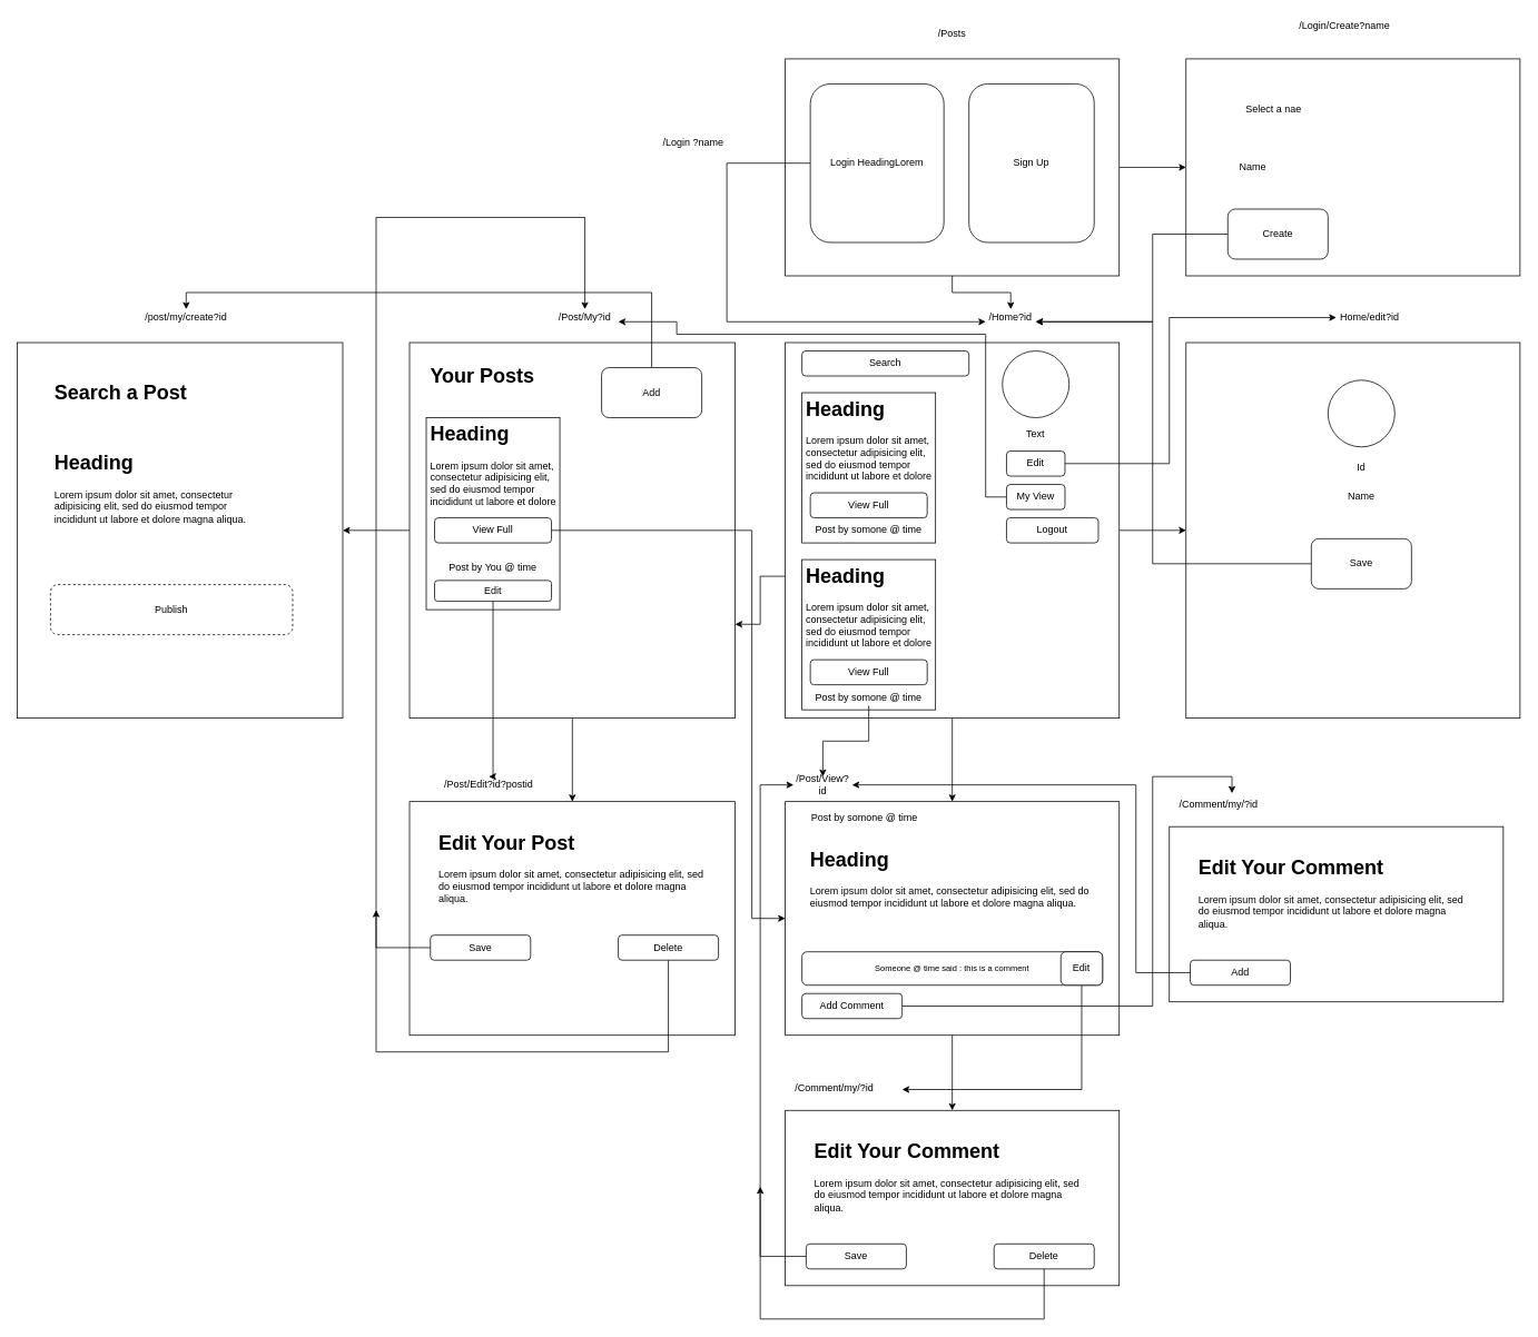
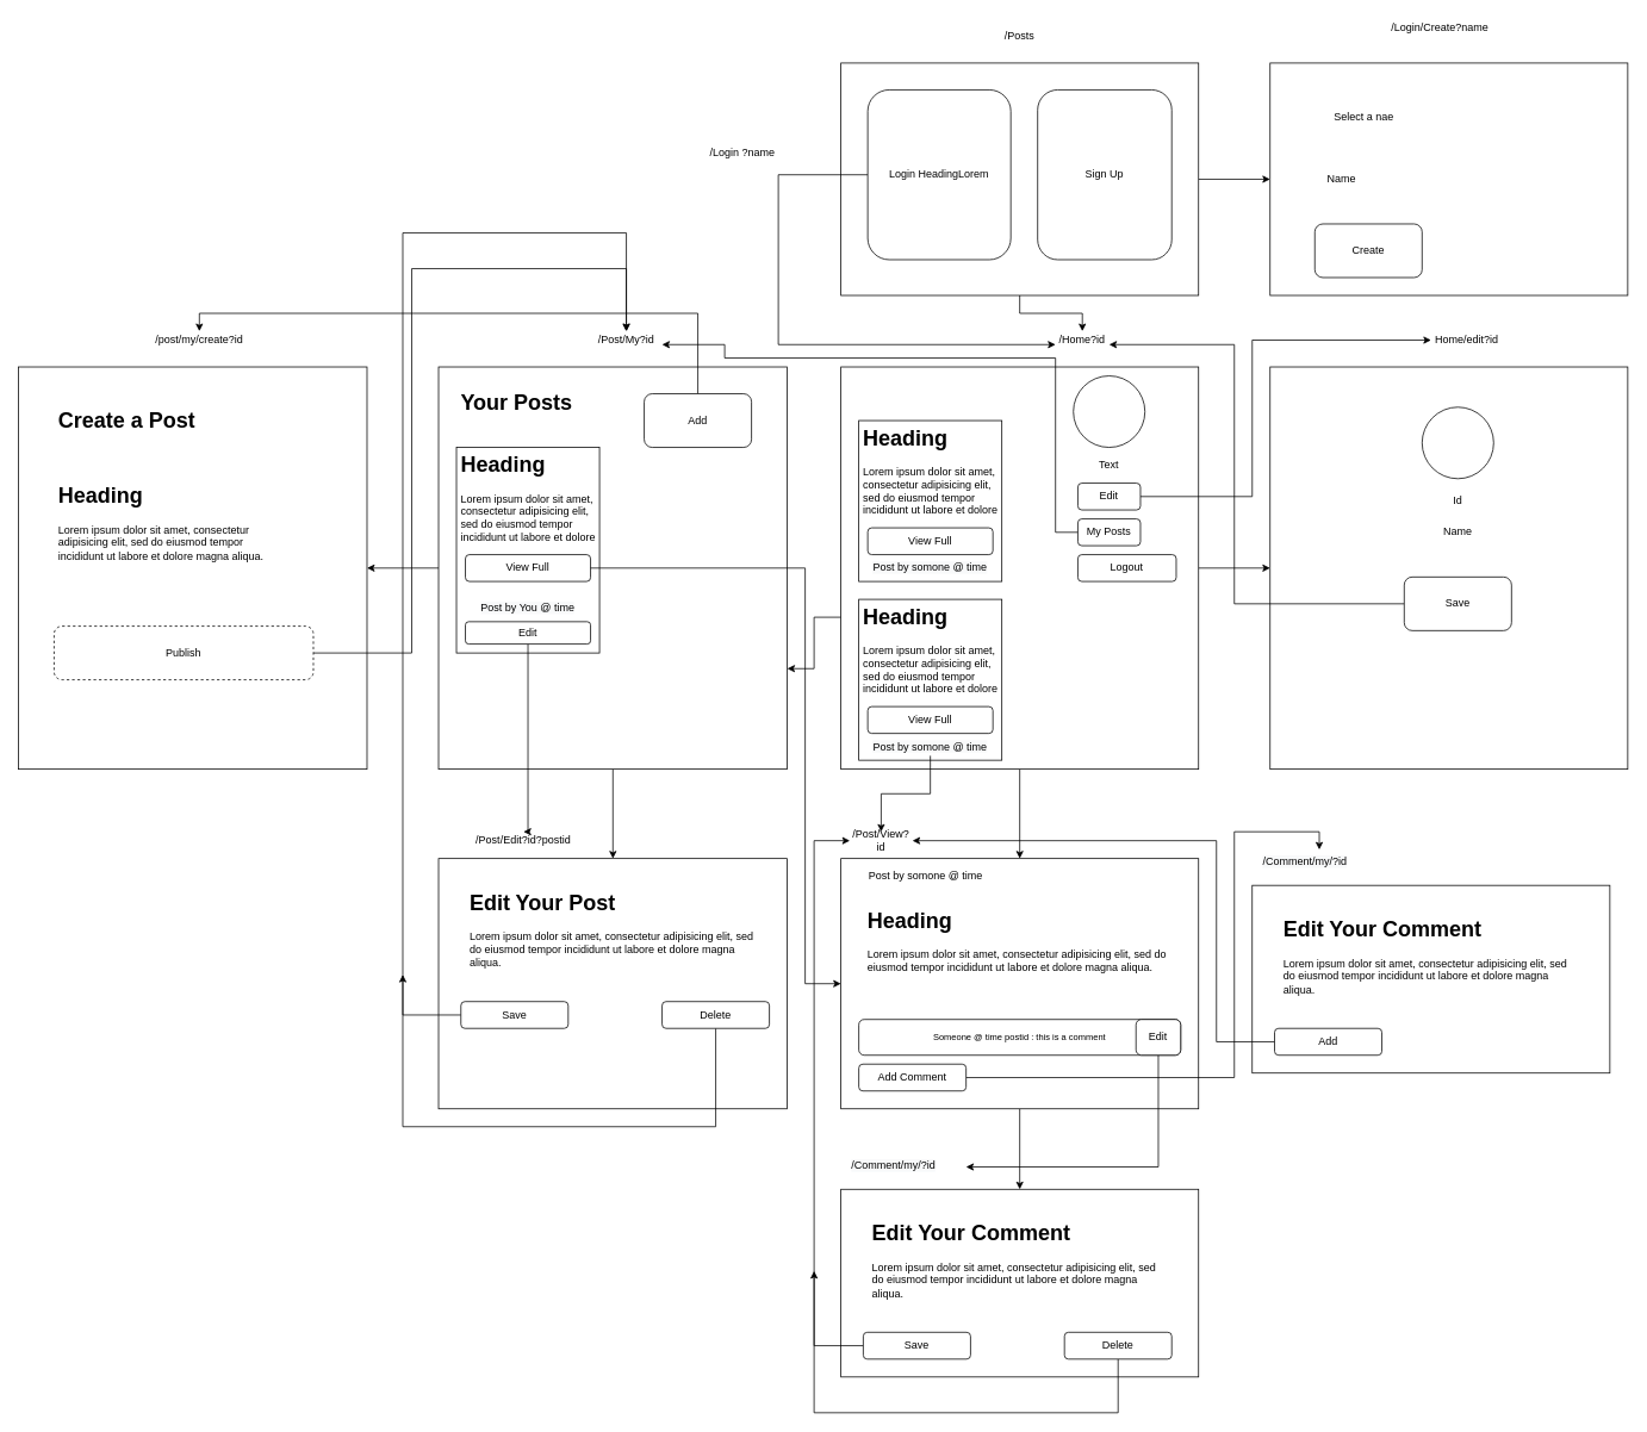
- <mxCell id="85" style="edgeStyle=orthogonalEdgeStyle;rounded=0;orthogonalLoop=1;jettySize=auto;html=1;entryX=1;entryY=0.75;entryDx=0;entryDy=0;" edge="1" parent="1" source="86" target="74"><mxGeometry relative="1" as="geometry"><Array as="points"><mxPoint x="1380" y="280" /><mxPoint x="1380" y="385" /></Array></mxGeometry></mxCell>
- <mxCell id="19" value="Search" style="rounded=1;whiteSpace=wrap;html=1;" vertex="1" parent="1"><mxGeometry x="960" y="420" width="200" height="30" as="geometry" /></mxCell>
- <mxCell id="62" value="&lt;h1&gt;Search a Post&lt;/h1&gt;" style="text;html=1;strokeColor=none;fillColor=none;spacing=5;spacingTop=-20;whiteSpace=wrap;overflow=hidden;rounded=0;" vertex="1" parent="1"><mxGeometry x="60" y="450" width="190" height="40" as="geometry" /></mxCell>
+ <mxCell id="62" value="&lt;h1&gt;Create a Post&lt;/h1&gt;" style="text;html=1;strokeColor=none;fillColor=none;spacing=5;spacingTop=-20;whiteSpace=wrap;overflow=hidden;rounded=0;" vertex="1" parent="1"><mxGeometry x="60" y="450" width="190" height="40" as="geometry" /></mxCell>
+ <mxCell id="64" style="edgeStyle=orthogonalEdgeStyle;rounded=0;orthogonalLoop=1;jettySize=auto;html=1;entryX=0.5;entryY=0;entryDx=0;entryDy=0;" edge="1" parent="1" source="65" target="75"><mxGeometry relative="1" as="geometry"><Array as="points"><mxPoint x="460" y="730" /><mxPoint x="460" y="300" /><mxPoint x="700" y="300" /></Array></mxGeometry></mxCell>
- <mxCell id="18" value="My View" style="rounded=1;whiteSpace=wrap;html=1;" vertex="1" parent="1"><mxGeometry x="1205" y="580" width="70" height="30" as="geometry" /></mxCell>
+ <mxCell id="18" value="My Posts" style="rounded=1;whiteSpace=wrap;html=1;" vertex="1" parent="1"><mxGeometry x="1205" y="580" width="70" height="30" as="geometry" /></mxCell>
- <mxCell id="33" value="&lt;span style=&quot;font-size: 10px ; text-align: left&quot;&gt;Someone @ time said : this is a comment&lt;/span&gt;" style="rounded=1;whiteSpace=wrap;html=1;" vertex="1" parent="1"><mxGeometry x="960" y="1140" width="360" height="40" as="geometry" /></mxCell>
+ <mxCell id="33" value="&lt;span style=&quot;font-size: 10px ; text-align: left&quot;&gt;Someone @ time postid : this is a comment&lt;/span&gt;" style="rounded=1;whiteSpace=wrap;html=1;" vertex="1" parent="1"><mxGeometry x="960" y="1140" width="360" height="40" as="geometry" /></mxCell>
